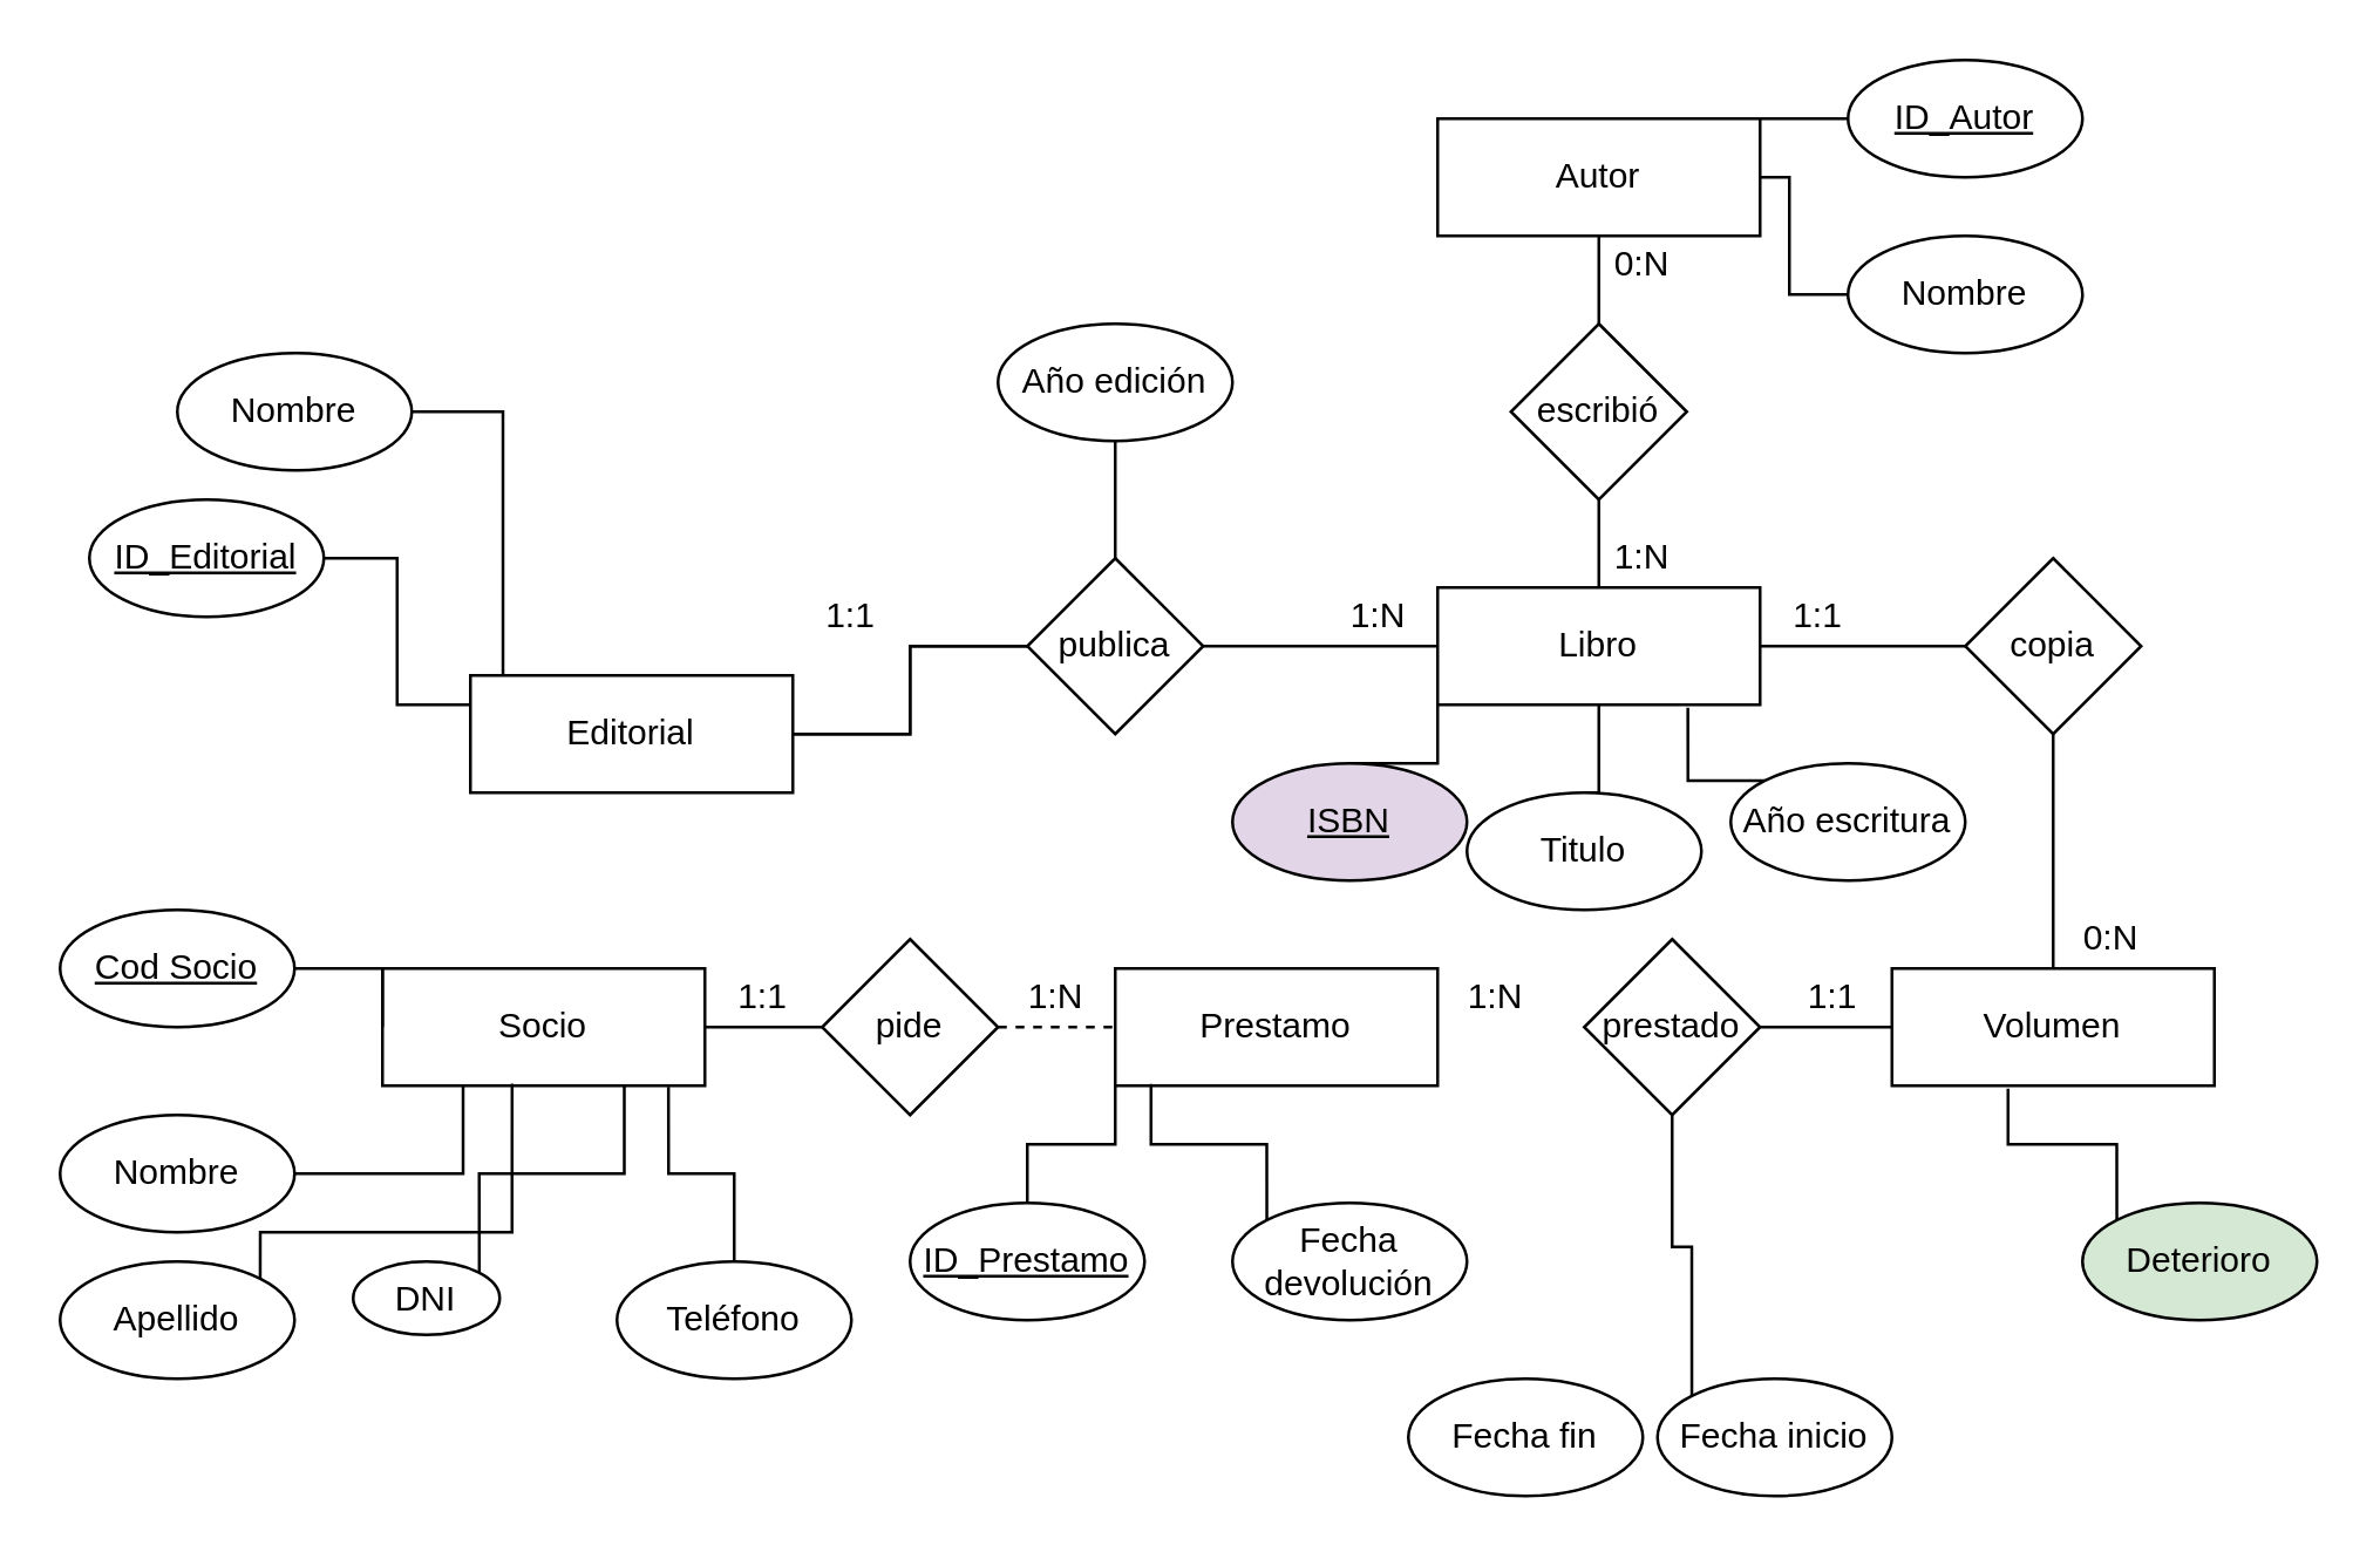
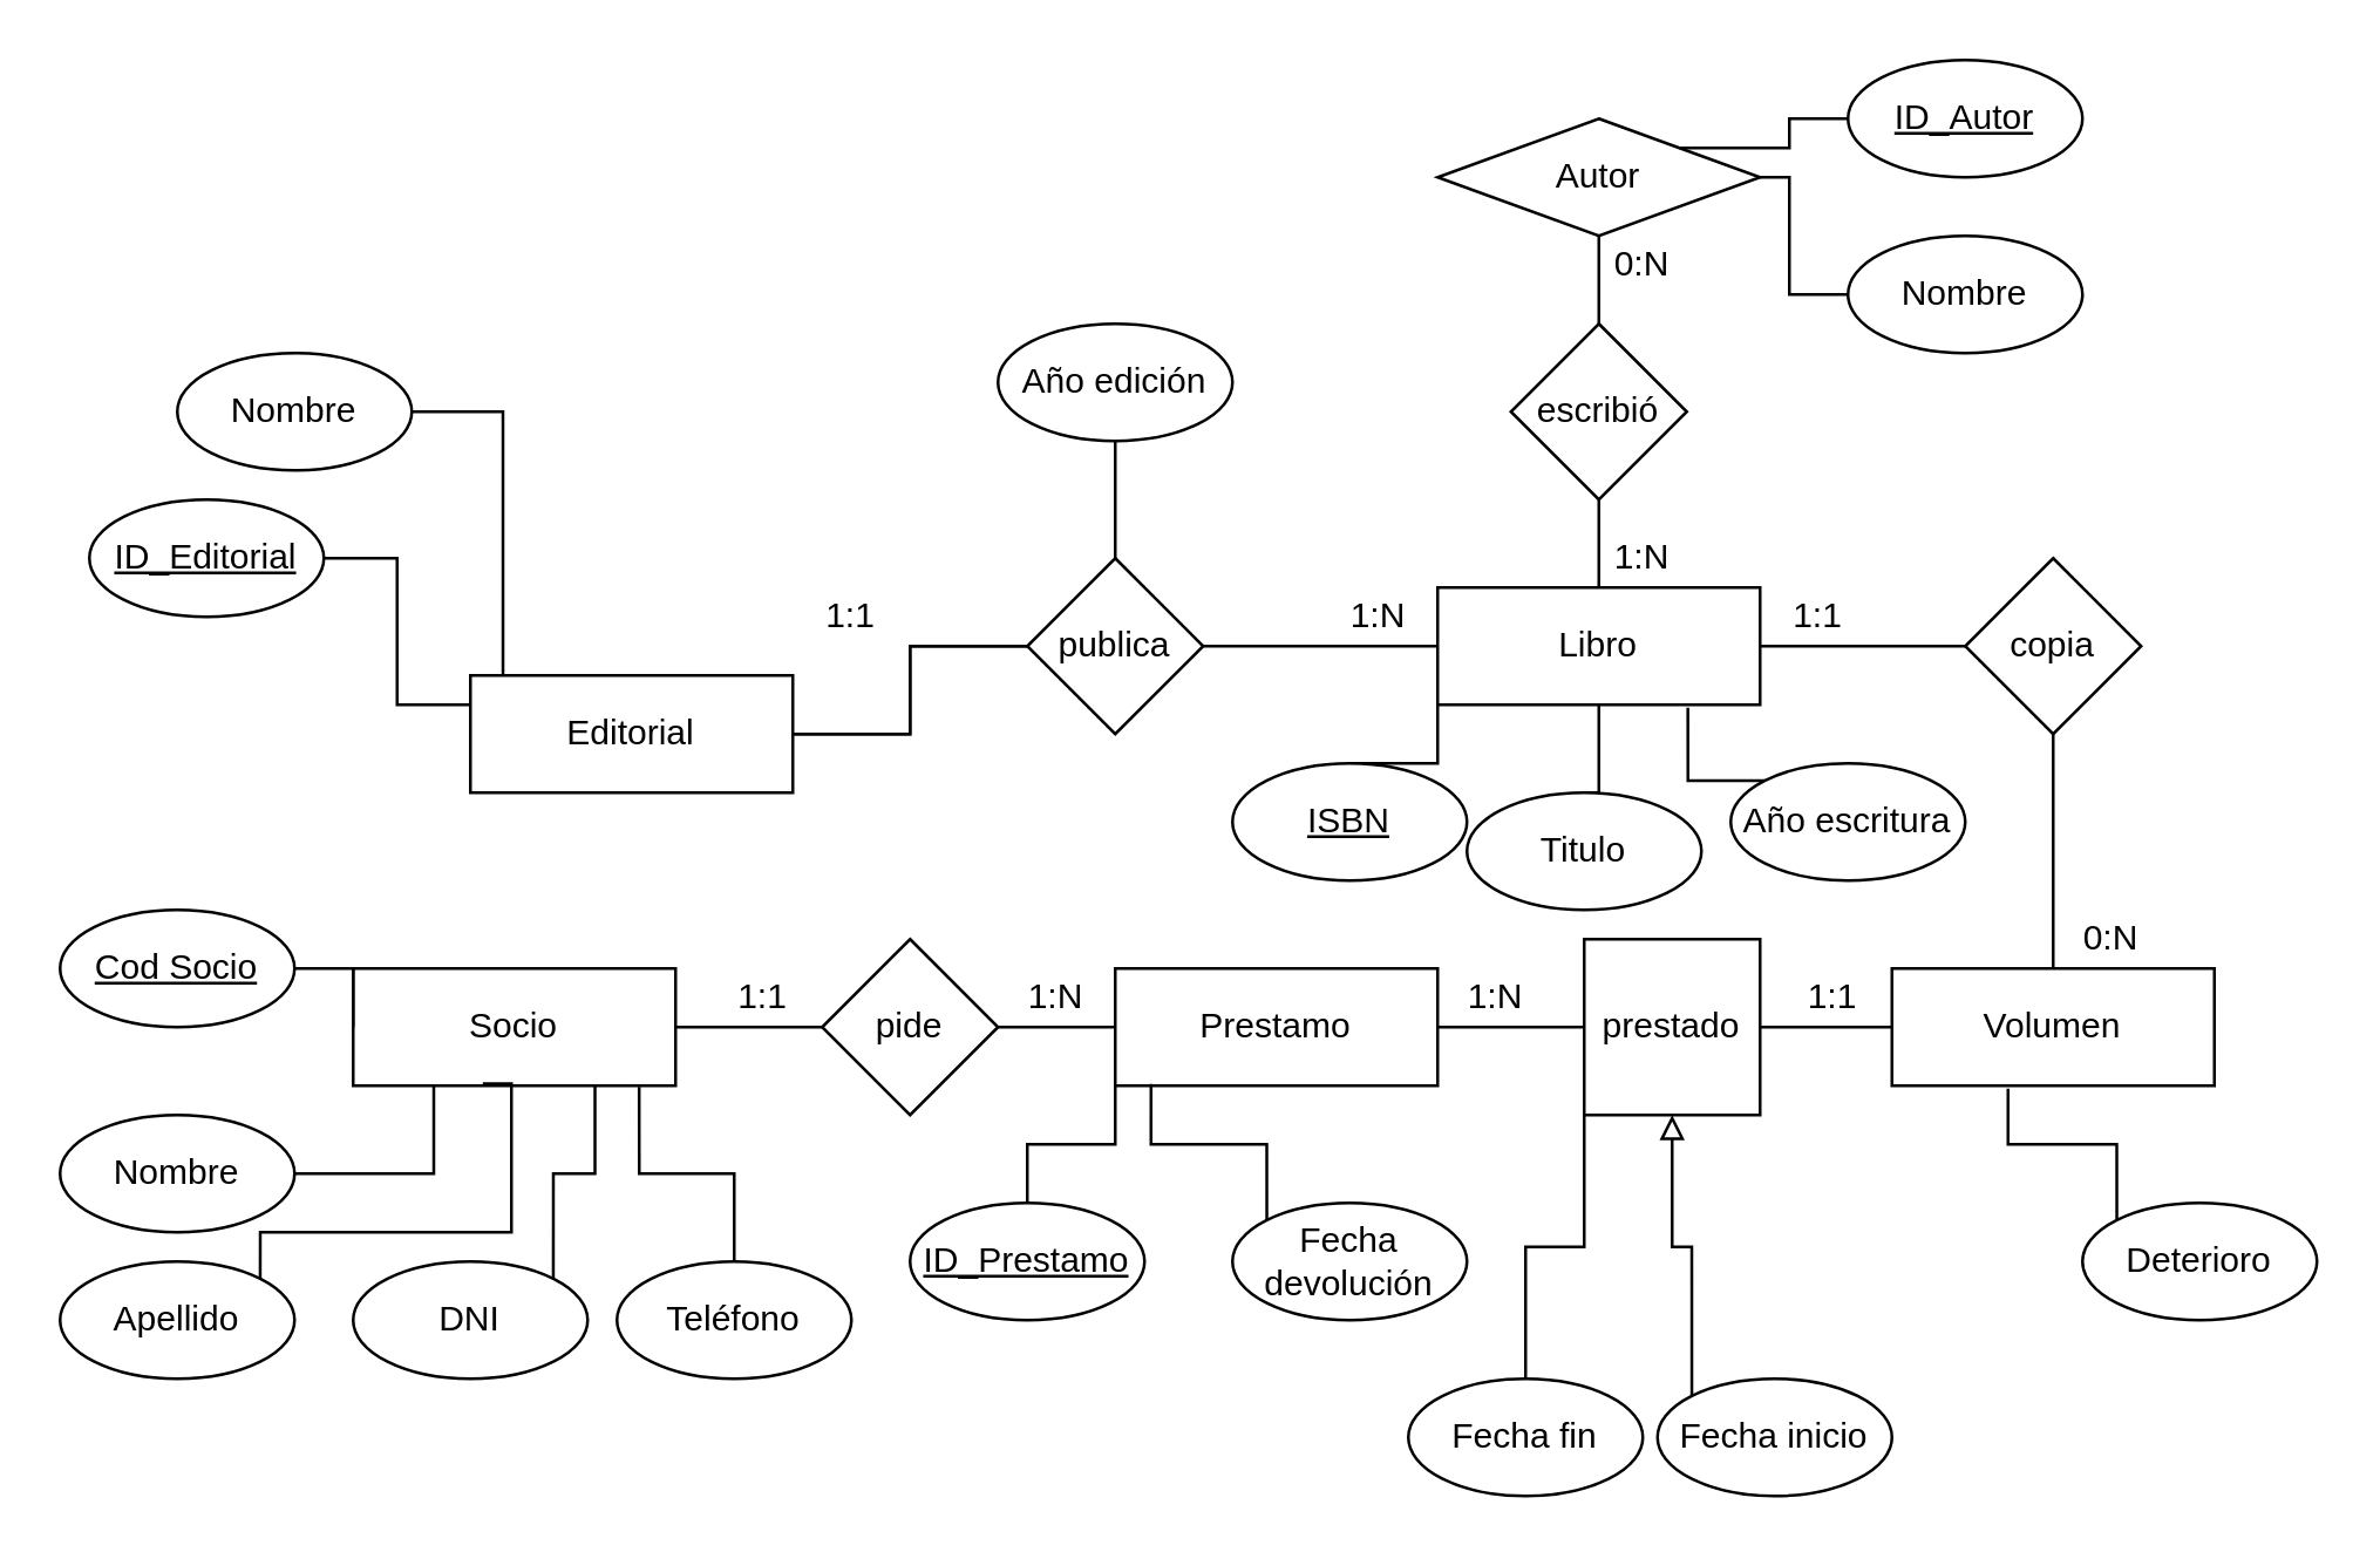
- <mxCell id="48" value="Autor" style="rounded=0;whiteSpace=wrap;html=1;" vertex="1" parent="1"><mxGeometry x="490" y="40" width="110" height="40" as="geometry" /></mxCell>
+ <mxCell id="48" value="Autor" style="rhombus;whiteSpace=wrap;html=1;" vertex="1" parent="1"><mxGeometry x="490" y="40" width="110" height="40" as="geometry" /></mxCell>
- <mxCell id="29" value="&lt;u&gt;ISBN&lt;/u&gt;" style="ellipse;whiteSpace=wrap;html=1;fillColor=#e1d5e7;" vertex="1" parent="1"><mxGeometry x="420" y="260" width="80" height="40" as="geometry" /></mxCell>
+ <mxCell id="29" value="&lt;u&gt;ISBN&lt;/u&gt;" style="ellipse;whiteSpace=wrap;html=1;" vertex="1" parent="1"><mxGeometry x="420" y="260" width="80" height="40" as="geometry" /></mxCell>
- <mxCell id="23" value="Socio" style="rounded=0;whiteSpace=wrap;html=1;" vertex="1" parent="1"><mxGeometry x="130" y="330" width="110" height="40" as="geometry" /></mxCell>
+ <mxCell id="23" value="Socio" style="rounded=0;whiteSpace=wrap;html=1;" vertex="1" parent="1"><mxGeometry x="120" y="330" width="110" height="40" as="geometry" /></mxCell>
- <mxCell id="24" style="edgeStyle=orthogonalEdgeStyle;rounded=0;orthogonalLoop=1;jettySize=auto;html=1;exitX=1;exitY=0.5;exitDx=0;exitDy=0;entryX=0;entryY=0.5;entryDx=0;entryDy=0;endArrow=none;endFill=0;dashed=1;" edge="1" parent="1" source="25" target="19"><mxGeometry relative="1" as="geometry" /></mxCell>
+ <mxCell id="24" style="edgeStyle=orthogonalEdgeStyle;rounded=0;orthogonalLoop=1;jettySize=auto;html=1;exitX=1;exitY=0.5;exitDx=0;exitDy=0;entryX=0;entryY=0.5;entryDx=0;entryDy=0;endArrow=none;endFill=0;" edge="1" parent="1" source="25" target="19"><mxGeometry relative="1" as="geometry" /></mxCell>
+ <mxCell id="18" style="edgeStyle=orthogonalEdgeStyle;rounded=0;orthogonalLoop=1;jettySize=auto;html=1;exitX=1;exitY=0.5;exitDx=0;exitDy=0;entryX=0;entryY=0.5;entryDx=0;entryDy=0;endArrow=none;endFill=0;" edge="1" parent="1" source="19" target="21"><mxGeometry relative="1" as="geometry" /></mxCell>
- <mxCell id="21" value="prestado" style="rhombus;whiteSpace=wrap;html=1;" vertex="1" parent="1"><mxGeometry x="540" y="320" width="60" height="60" as="geometry" /></mxCell>
+ <mxCell id="21" value="prestado" style="whiteSpace=wrap;html=1;rounded=0;" vertex="1" parent="1"><mxGeometry x="540" y="320" width="60" height="60" as="geometry" /></mxCell>
- <mxCell id="40" style="edgeStyle=orthogonalEdgeStyle;rounded=0;orthogonalLoop=1;jettySize=auto;html=1;exitX=0;exitY=0;exitDx=0;exitDy=0;endArrow=none;endFill=0;" edge="1" parent="1" source="41" target="21"><mxGeometry relative="1" as="geometry" /></mxCell>
+ <mxCell id="40" style="edgeStyle=orthogonalEdgeStyle;rounded=0;orthogonalLoop=1;jettySize=auto;html=1;exitX=0;exitY=0;exitDx=0;exitDy=0;endArrow=block;endFill=0;" edge="1" parent="1" source="41" target="21"><mxGeometry relative="1" as="geometry" /></mxCell>
+ <mxCell id="42" style="edgeStyle=orthogonalEdgeStyle;rounded=0;orthogonalLoop=1;jettySize=auto;html=1;exitX=0.5;exitY=0;exitDx=0;exitDy=0;entryX=0;entryY=1;entryDx=0;entryDy=0;endArrow=none;endFill=0;" edge="1" parent="1" source="43" target="21"><mxGeometry relative="1" as="geometry" /></mxCell>
- <mxCell id="47" value="Deterioro" style="ellipse;whiteSpace=wrap;html=1;fillColor=#d5e8d4;" vertex="1" parent="1"><mxGeometry x="710" y="410" width="80" height="40" as="geometry" /></mxCell>
+ <mxCell id="47" value="Deterioro" style="ellipse;whiteSpace=wrap;html=1;" vertex="1" parent="1"><mxGeometry x="710" y="410" width="80" height="40" as="geometry" /></mxCell>
- <mxCell id="37" value="DNI" style="ellipse;whiteSpace=wrap;html=1;" vertex="1" parent="1"><mxGeometry x="120" y="430" width="50" height="25" as="geometry" /></mxCell>
+ <mxCell id="37" value="DNI" style="ellipse;whiteSpace=wrap;html=1;" vertex="1" parent="1"><mxGeometry x="120" y="430" width="80" height="40" as="geometry" /></mxCell>
